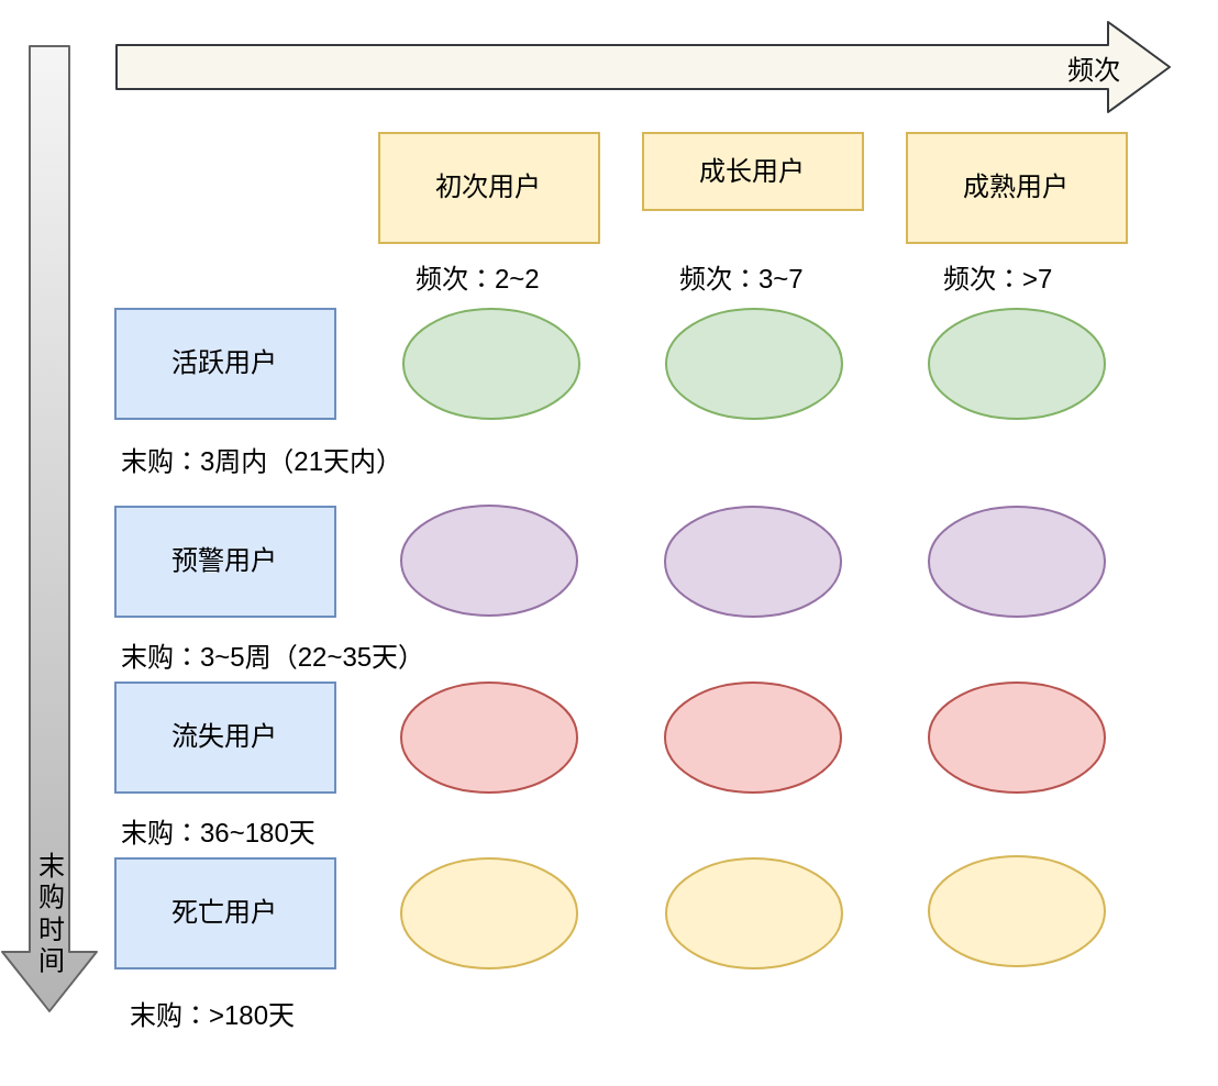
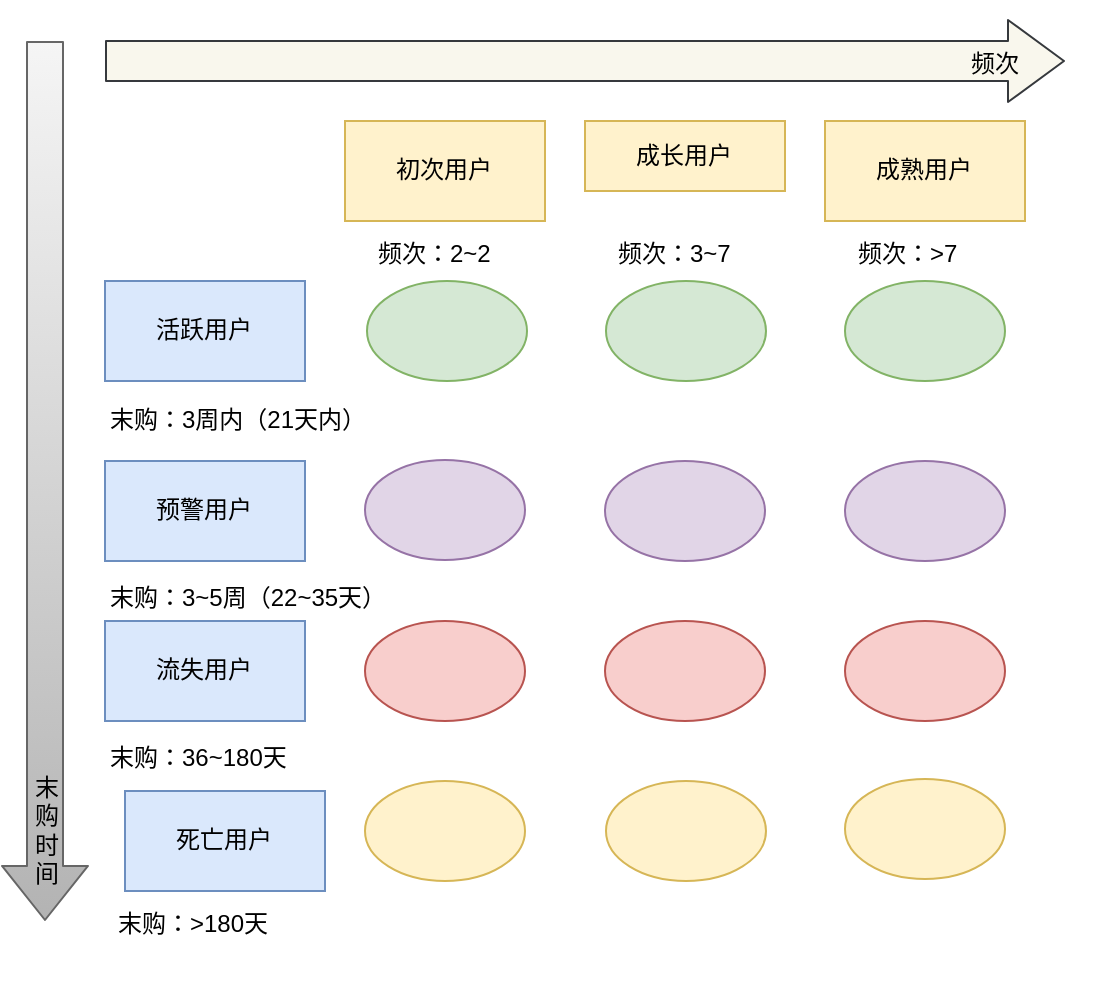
- <mxCell id="8" value="死亡用户" style="rounded=0;whiteSpace=wrap;html=1;fillColor=#dae8fc;strokeColor=#6c8ebf;" vertex="1" parent="1"><mxGeometry x="50" y="390" width="100" height="50" as="geometry" /></mxCell>
+ <mxCell id="8" value="死亡用户" style="rounded=0;whiteSpace=wrap;html=1;fillColor=#dae8fc;strokeColor=#6c8ebf;" vertex="1" parent="1"><mxGeometry x="60" y="395" width="100" height="50" as="geometry" /></mxCell>
